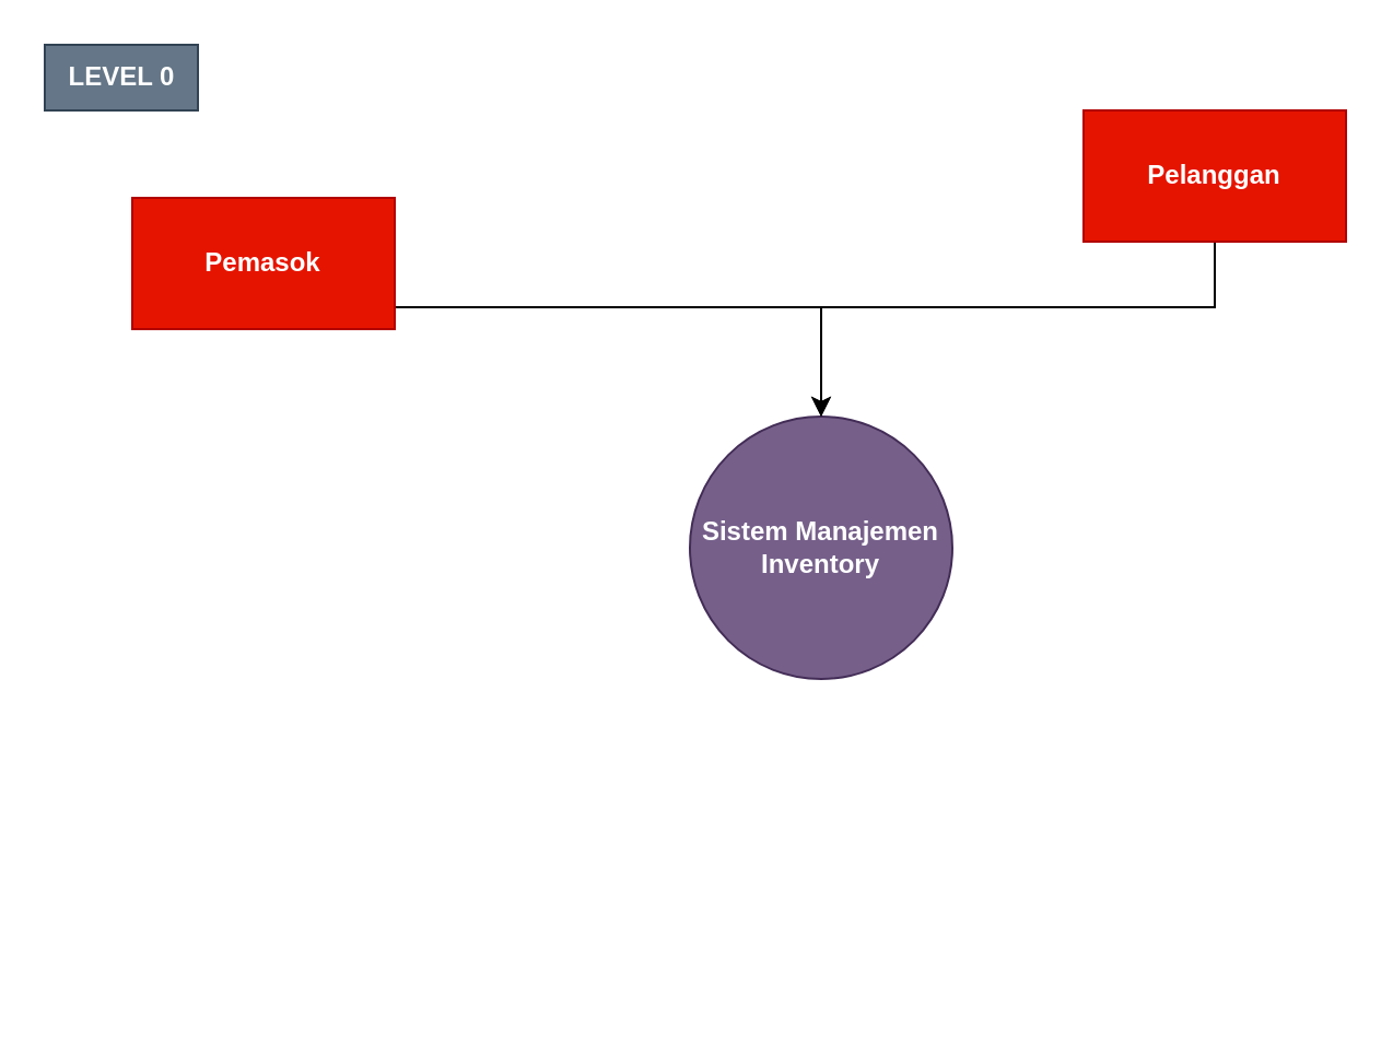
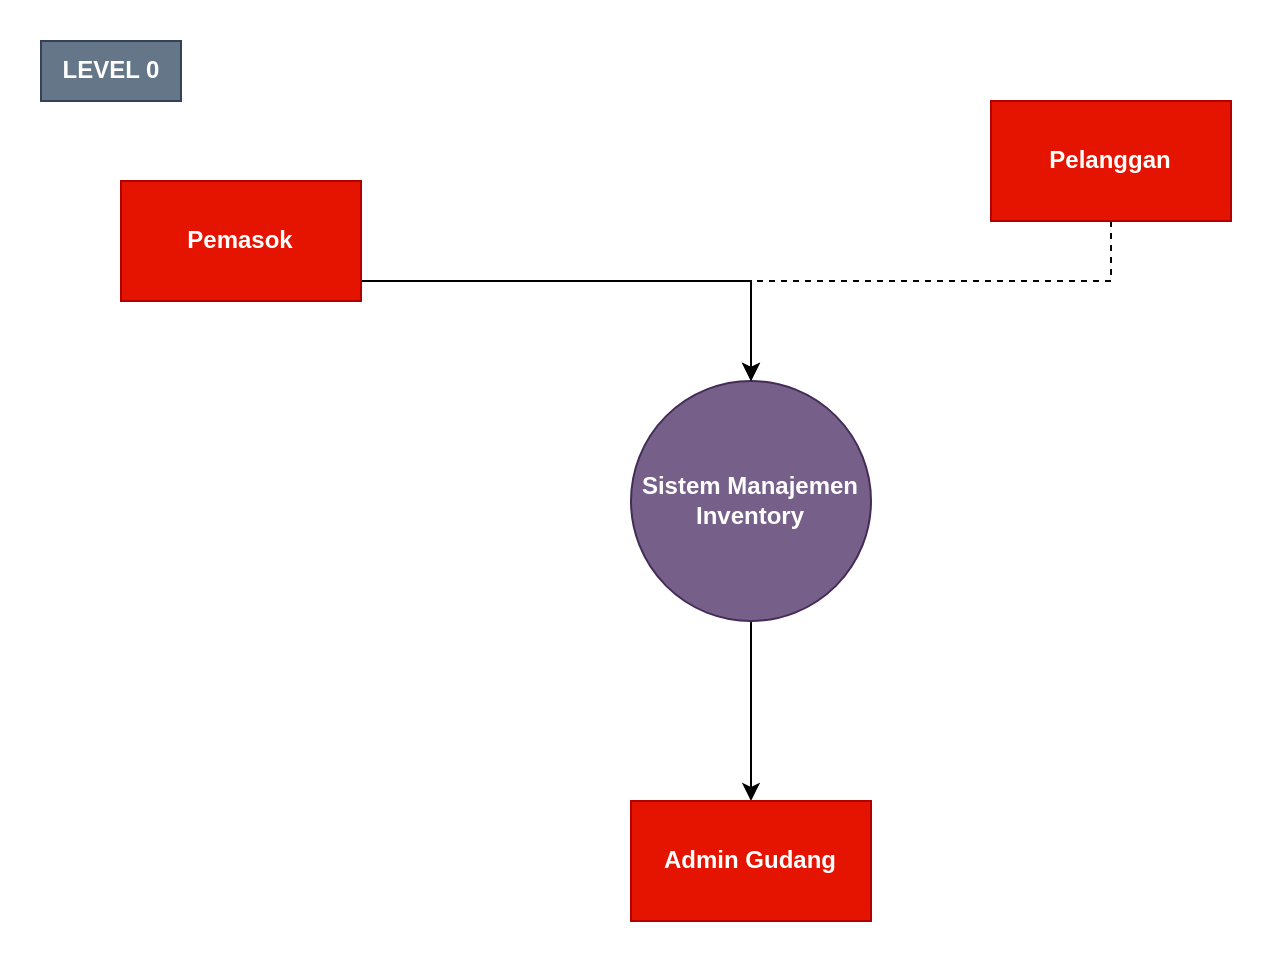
- <mxCell id="5" style="edgeStyle=orthogonalEdgeStyle;rounded=0;orthogonalLoop=1;jettySize=auto;html=1;entryX=0.5;entryY=0;entryDx=0;entryDy=0;" parent="1" source="6" target="4" edge="1"><mxGeometry relative="1" as="geometry"><Array as="points"><mxPoint x="555" y="140" /><mxPoint x="375" y="140" /></Array></mxGeometry></mxCell>
+ <mxCell id="5" style="edgeStyle=orthogonalEdgeStyle;rounded=0;orthogonalLoop=1;jettySize=auto;html=1;entryX=0.5;entryY=0;entryDx=0;entryDy=0;dashed=1;" parent="1" source="6" target="4" edge="1"><mxGeometry relative="1" as="geometry"><Array as="points"><mxPoint x="555" y="140" /><mxPoint x="375" y="140" /></Array></mxGeometry></mxCell>
+ <mxCell id="3" value="" style="edgeStyle=orthogonalEdgeStyle;rounded=0;orthogonalLoop=1;jettySize=auto;html=1;" parent="1" source="4" target="9" edge="1"><mxGeometry relative="1" as="geometry" /></mxCell>
+ <mxCell id="9" value="&lt;b&gt;Admin Gudang&lt;/b&gt;" style="rounded=0;whiteSpace=wrap;html=1;fillColor=#e51400;fontColor=#ffffff;strokeColor=#B20000;" parent="1" vertex="1"><mxGeometry x="315" y="400" width="120" height="60" as="geometry" /></mxCell>
